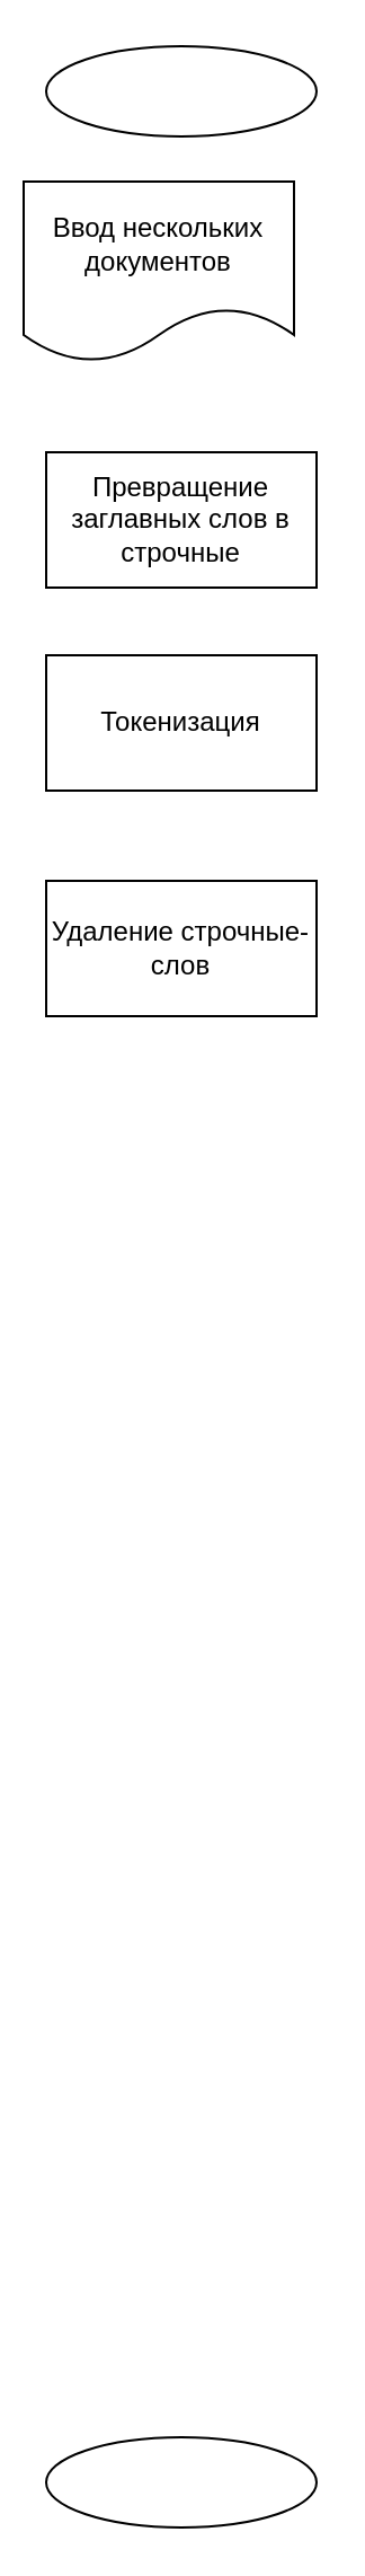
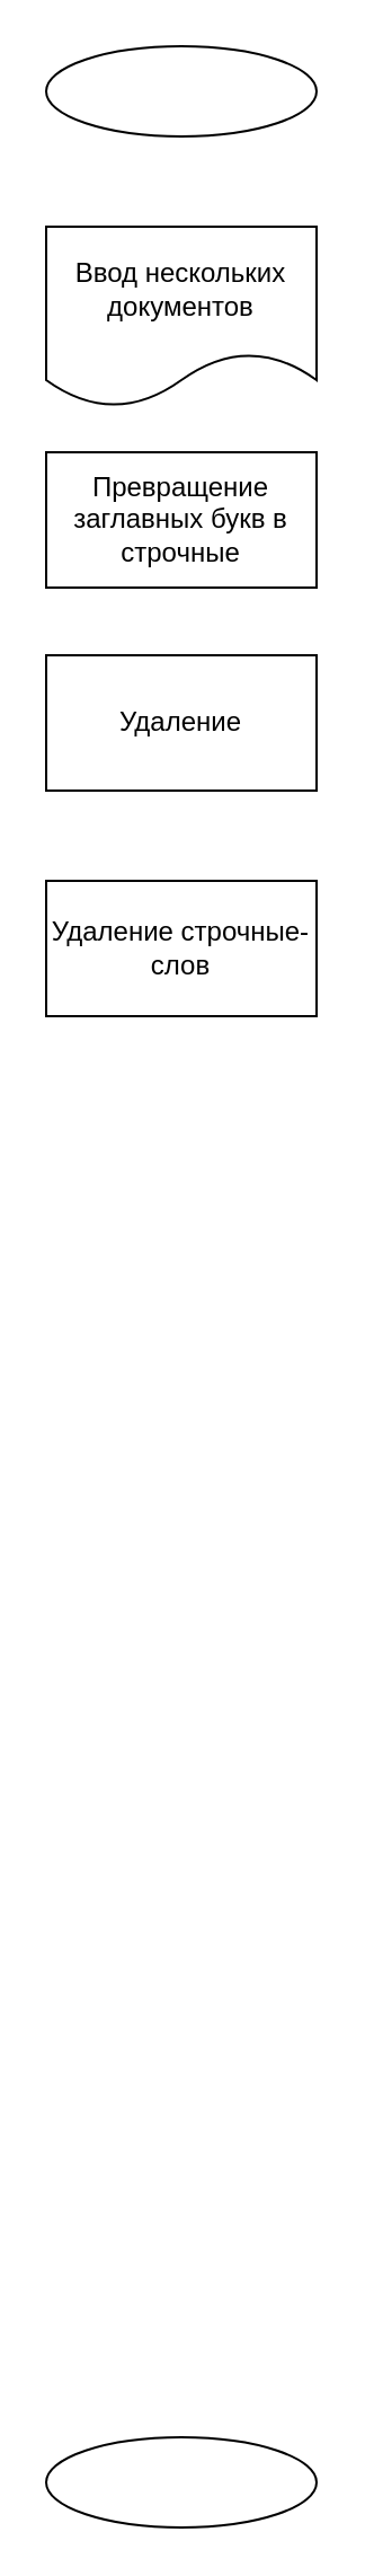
- <mxCell id="4" value="&lt;div&gt;Ввод нескольких документов&lt;/div&gt;" style="shape=document;whiteSpace=wrap;html=1;boundedLbl=1;" vertex="1" parent="1"><mxGeometry x="10" y="80" width="120" height="80" as="geometry" /></mxCell>
+ <mxCell id="4" value="&lt;div&gt;Ввод нескольких документов&lt;/div&gt;" style="shape=document;whiteSpace=wrap;html=1;boundedLbl=1;" vertex="1" parent="1"><mxGeometry x="20" y="100" width="120" height="80" as="geometry" /></mxCell>
- <mxCell id="5" value="&lt;div&gt;Превращение заглавных слов в строчные&lt;/div&gt;" style="rounded=0;whiteSpace=wrap;html=1;" vertex="1" parent="1"><mxGeometry x="20" y="200" width="120" height="60" as="geometry" /></mxCell>
+ <mxCell id="5" value="&lt;div&gt;Превращение заглавных букв в строчные&lt;/div&gt;" style="rounded=0;whiteSpace=wrap;html=1;" vertex="1" parent="1"><mxGeometry x="20" y="200" width="120" height="60" as="geometry" /></mxCell>
- <mxCell id="6" value="Токенизация" style="rounded=0;whiteSpace=wrap;html=1;" vertex="1" parent="1"><mxGeometry x="20" y="290" width="120" height="60" as="geometry" /></mxCell>
+ <mxCell id="6" value="Удаление" style="rounded=0;whiteSpace=wrap;html=1;" vertex="1" parent="1"><mxGeometry x="20" y="290" width="120" height="60" as="geometry" /></mxCell>
